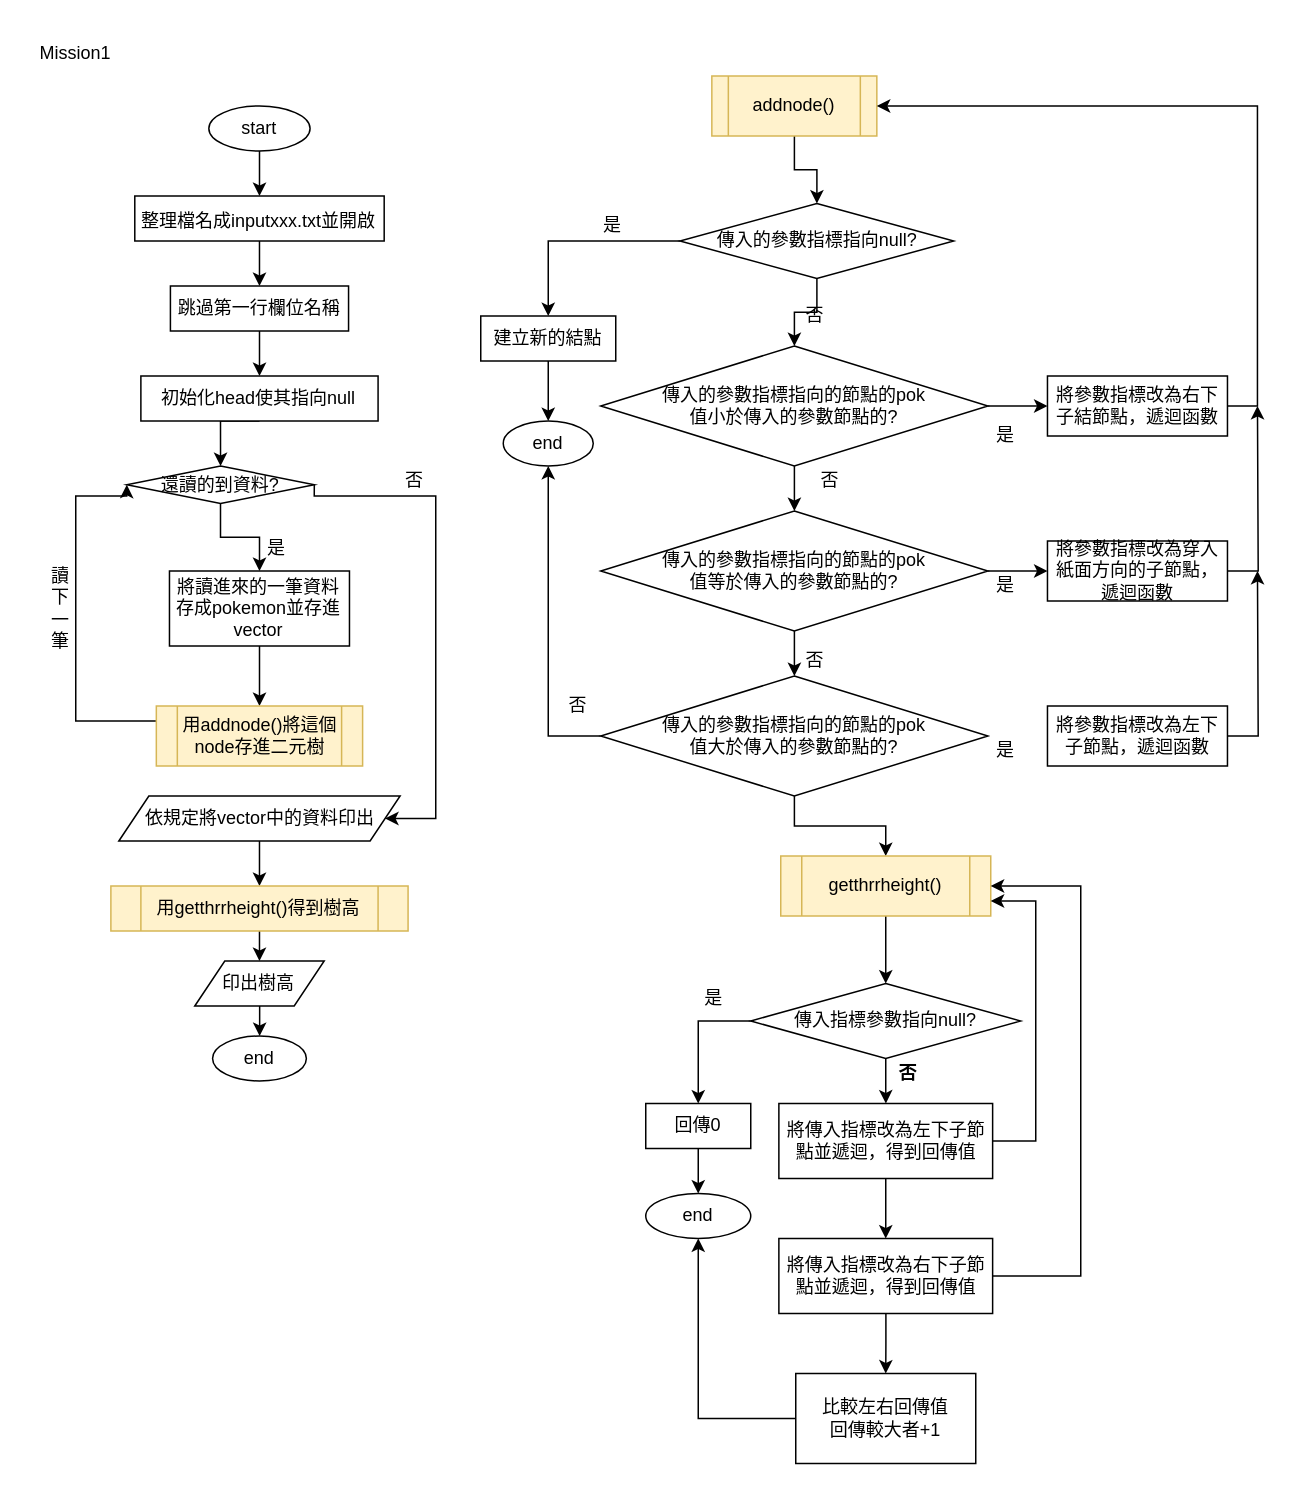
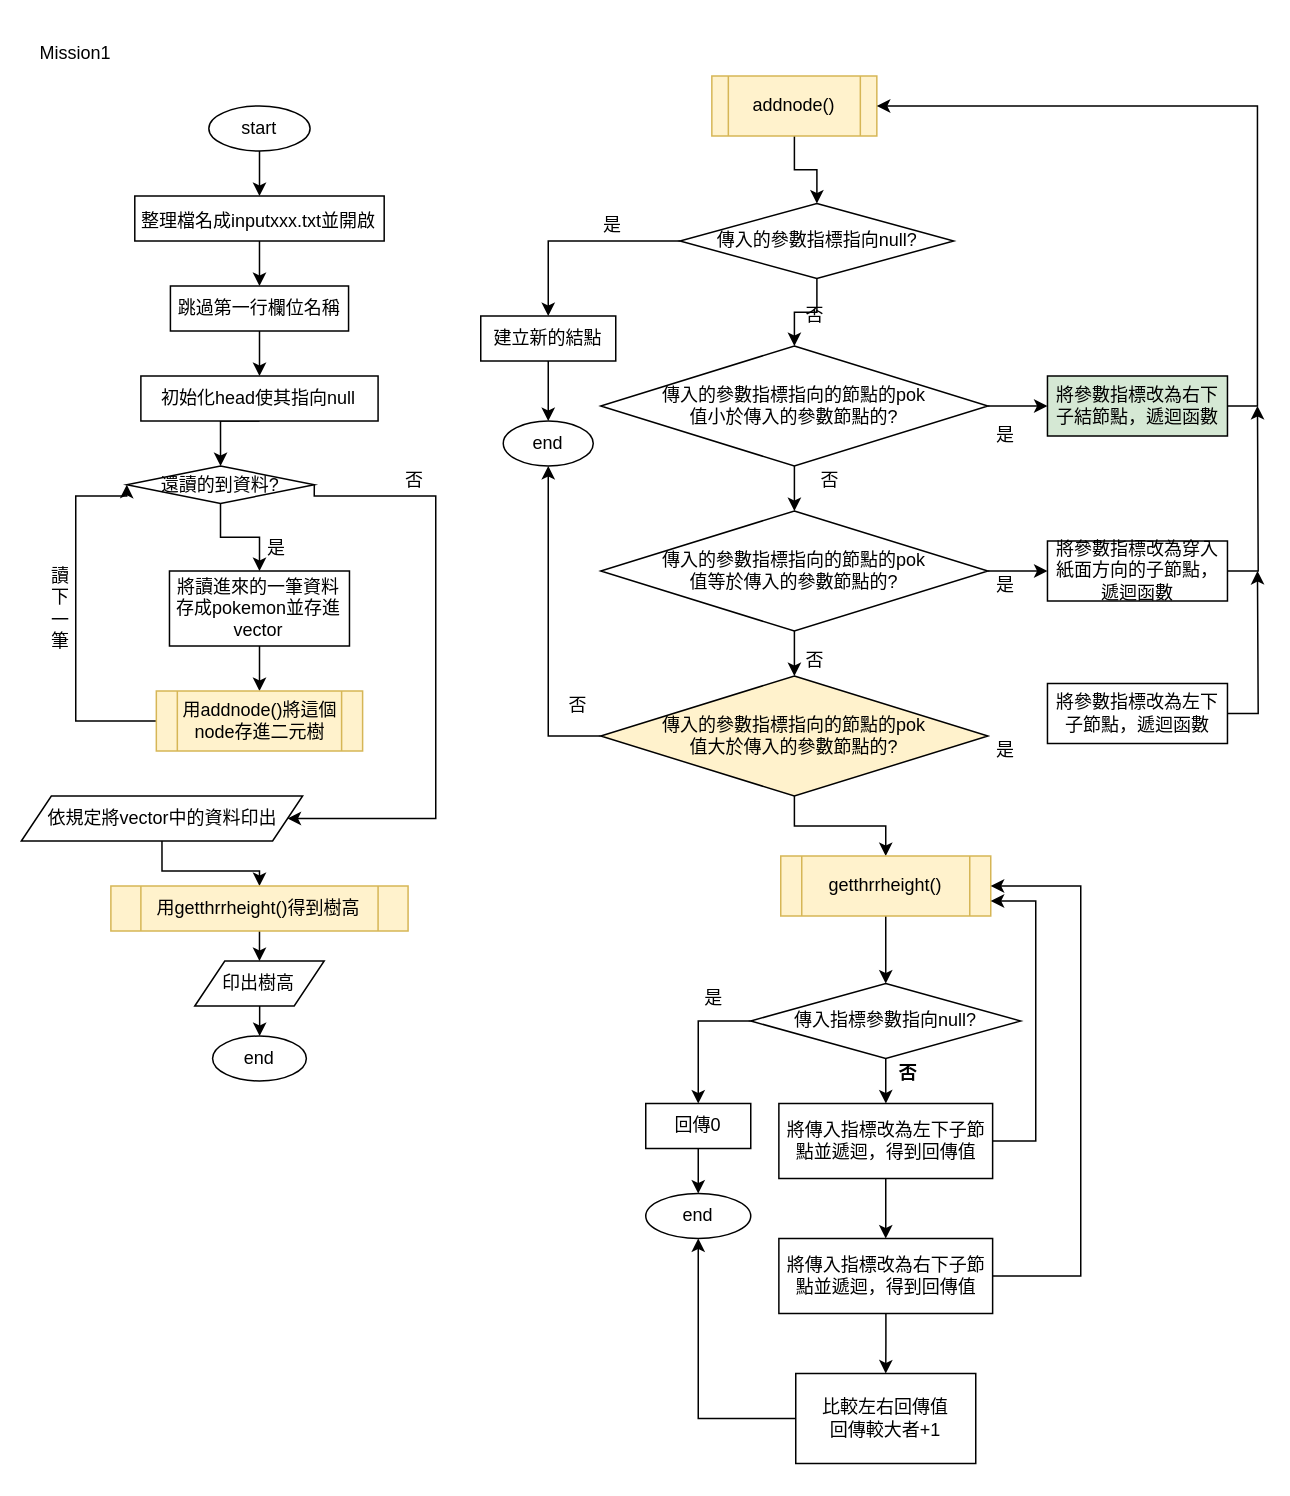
- <mxCell id="38" value="將參數指標改為右下子結節點，遞迴函數" style="rounded=0;whiteSpace=wrap;html=1;fontSize=12;" parent="1" vertex="1"><mxGeometry x="697.81" y="250" width="120" height="40" as="geometry" /></mxCell>
+ <mxCell id="38" value="將參數指標改為右下子結節點，遞迴函數" style="rounded=0;whiteSpace=wrap;html=1;fontSize=12;fillColor=#d5e8d4;" parent="1" vertex="1"><mxGeometry x="697.81" y="250" width="120" height="40" as="geometry" /></mxCell>
- <mxCell id="17" value="用addnode()將這個node存進二元樹" style="shape=process;whiteSpace=wrap;html=1;backgroundOutline=1;fontSize=12;fillColor=#fff2cc;strokeColor=#d6b656;" parent="1" vertex="1"><mxGeometry x="103.72" y="470" width="137.52" height="40" as="geometry" /></mxCell>
+ <mxCell id="17" value="用addnode()將這個node存進二元樹" style="shape=process;whiteSpace=wrap;html=1;backgroundOutline=1;fontSize=12;fillColor=#fff2cc;strokeColor=#d6b656;" parent="1" vertex="1"><mxGeometry x="103.72" y="460" width="137.52" height="40" as="geometry" /></mxCell>
- <mxCell id="46" value="傳入的參數指標指向的節點的pok&lt;br&gt;值大於傳入的參數節點的?" style="rhombus;whiteSpace=wrap;html=1;fontSize=12;" parent="1" vertex="1"><mxGeometry x="400" y="450" width="258.12" height="80" as="geometry" /></mxCell>
+ <mxCell id="46" value="傳入的參數指標指向的節點的pok&lt;br&gt;值大於傳入的參數節點的?" style="rhombus;whiteSpace=wrap;html=1;fontSize=12;fillColor=#fff2cc;" parent="1" vertex="1"><mxGeometry x="400" y="450" width="258.12" height="80" as="geometry" /></mxCell>
- <mxCell id="43" value="將參數指標改為左下子節點，遞迴函數" style="rounded=0;whiteSpace=wrap;html=1;fontSize=12;" parent="1" vertex="1"><mxGeometry x="697.81" y="470" width="120" height="40" as="geometry" /></mxCell>
+ <mxCell id="43" value="將參數指標改為左下子節點，遞迴函數" style="rounded=0;whiteSpace=wrap;html=1;fontSize=12;" parent="1" vertex="1"><mxGeometry x="697.81" y="455" width="120" height="40" as="geometry" /></mxCell>
- <mxCell id="20" value="依規定將vector中的資料印出" style="shape=parallelogram;perimeter=parallelogramPerimeter;whiteSpace=wrap;html=1;fixedSize=1;fontSize=12;" parent="1" vertex="1"><mxGeometry x="78.73" y="530" width="187.51" height="30" as="geometry" /></mxCell>
+ <mxCell id="20" value="依規定將vector中的資料印出" style="shape=parallelogram;perimeter=parallelogramPerimeter;whiteSpace=wrap;html=1;fixedSize=1;fontSize=12;" parent="1" vertex="1"><mxGeometry x="13.73" y="530" width="187.51" height="30" as="geometry" /></mxCell>
